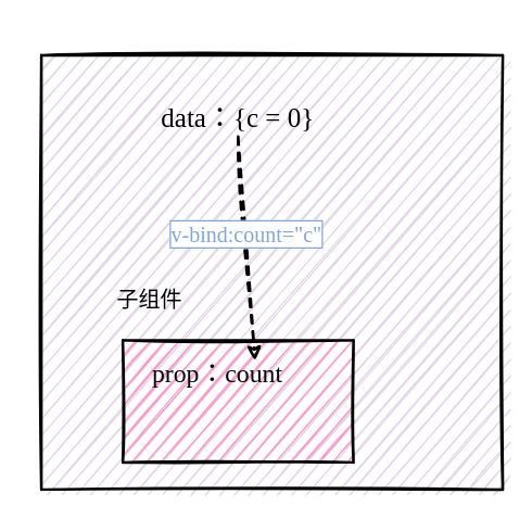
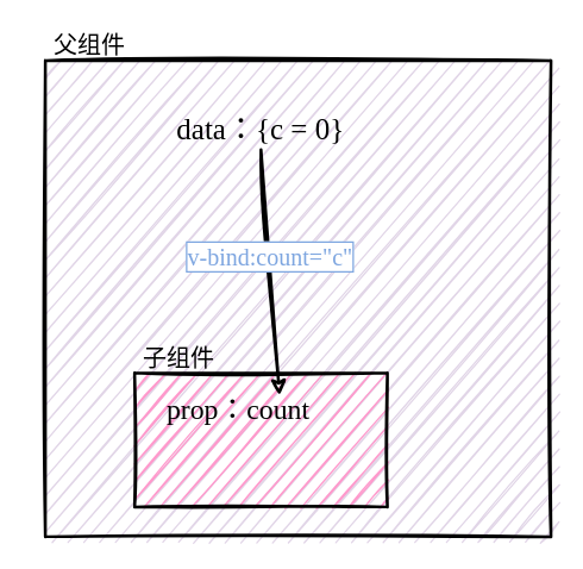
+ <mxCell id="9" value="父组件" style="text;html=1;strokeColor=none;fillColor=none;align=center;verticalAlign=middle;whiteSpace=wrap;rounded=0;shadow=0;glass=0;sketch=1;fontFamily=Comic Sans MS;fontSize=16;" vertex="1" parent="1"><mxGeometry x="20" y="20" width="80" height="20" as="geometry" /></mxCell>
- <mxCell id="5" style="rounded=0;orthogonalLoop=1;jettySize=auto;html=1;exitX=0.5;exitY=1;exitDx=0;exitDy=0;entryX=0.75;entryY=0;entryDx=0;entryDy=0;fontFamily=Comic Sans MS;fontSize=16;strokeWidth=2;sketch=1;dashed=1;" edge="1" parent="1" source="8" target="4"><mxGeometry relative="1" as="geometry" /></mxCell>
+ <mxCell id="5" style="rounded=0;orthogonalLoop=1;jettySize=auto;html=1;exitX=0.5;exitY=1;exitDx=0;exitDy=0;entryX=0.75;entryY=0;entryDx=0;entryDy=0;fontFamily=Comic Sans MS;fontSize=16;strokeWidth=2;sketch=1;" edge="1" parent="1" source="8" target="4"><mxGeometry relative="1" as="geometry" /></mxCell>
- <mxCell id="10" value="子组件" style="text;html=1;strokeColor=none;fillColor=none;align=center;verticalAlign=middle;whiteSpace=wrap;rounded=0;shadow=0;glass=0;sketch=1;fontFamily=Comic Sans MS;fontSize=16;" vertex="1" parent="1"><mxGeometry x="80" y="210" width="60" height="20" as="geometry" /></mxCell>
+ <mxCell id="10" value="子组件" style="text;html=1;strokeColor=none;fillColor=none;align=center;verticalAlign=middle;whiteSpace=wrap;rounded=0;shadow=0;glass=0;sketch=1;fontFamily=Comic Sans MS;fontSize=16;" vertex="1" parent="1"><mxGeometry x="90" y="230" width="60" height="20" as="geometry" /></mxCell>
